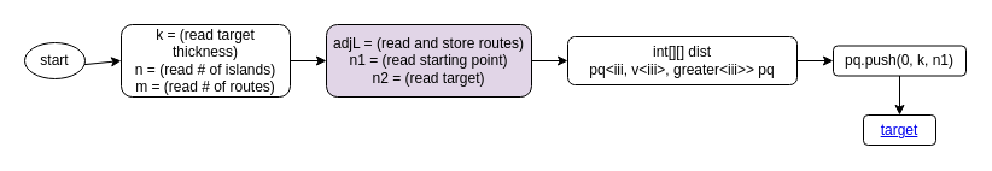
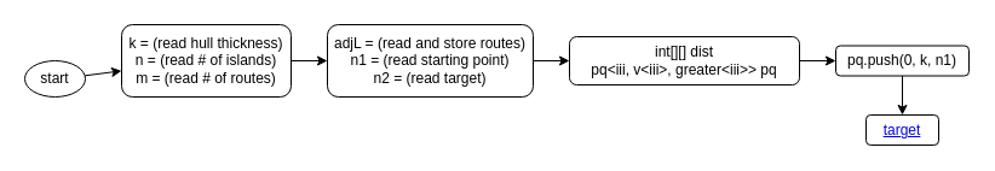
- <mxCell id="3" value="start" style="ellipse;whiteSpace=wrap;html=1;" vertex="1" parent="1"><mxGeometry x="20" y="35" width="50" height="30" as="geometry" /></mxCell>
+ <mxCell id="3" value="start" style="ellipse;whiteSpace=wrap;html=1;" vertex="1" parent="1"><mxGeometry x="20" y="50" width="50" height="30" as="geometry" /></mxCell>
- <mxCell id="5" value="k = (read target thickness)&lt;br&gt;n = (read # of islands)&lt;br&gt;m = (read # of routes)" style="rounded=1;whiteSpace=wrap;html=1;" vertex="1" parent="1"><mxGeometry x="100" y="20" width="140" height="60" as="geometry" /></mxCell>
+ <mxCell id="5" value="k = (read hull thickness)&lt;br&gt;n = (read # of islands)&lt;br&gt;m = (read # of routes)" style="rounded=1;whiteSpace=wrap;html=1;" vertex="1" parent="1"><mxGeometry x="100" y="20" width="140" height="60" as="geometry" /></mxCell>
- <mxCell id="7" value="adjL = (read and store routes)&lt;br&gt;n1 = (read starting point)&lt;br&gt;n2 = (read target)" style="rounded=1;whiteSpace=wrap;html=1;fillColor=#e1d5e7;" vertex="1" parent="1"><mxGeometry x="270" y="20" width="170" height="60" as="geometry" /></mxCell>
+ <mxCell id="7" value="adjL = (read and store routes)&lt;br&gt;n1 = (read starting point)&lt;br&gt;n2 = (read target)" style="rounded=1;whiteSpace=wrap;html=1;" vertex="1" parent="1"><mxGeometry x="270" y="20" width="170" height="60" as="geometry" /></mxCell>
